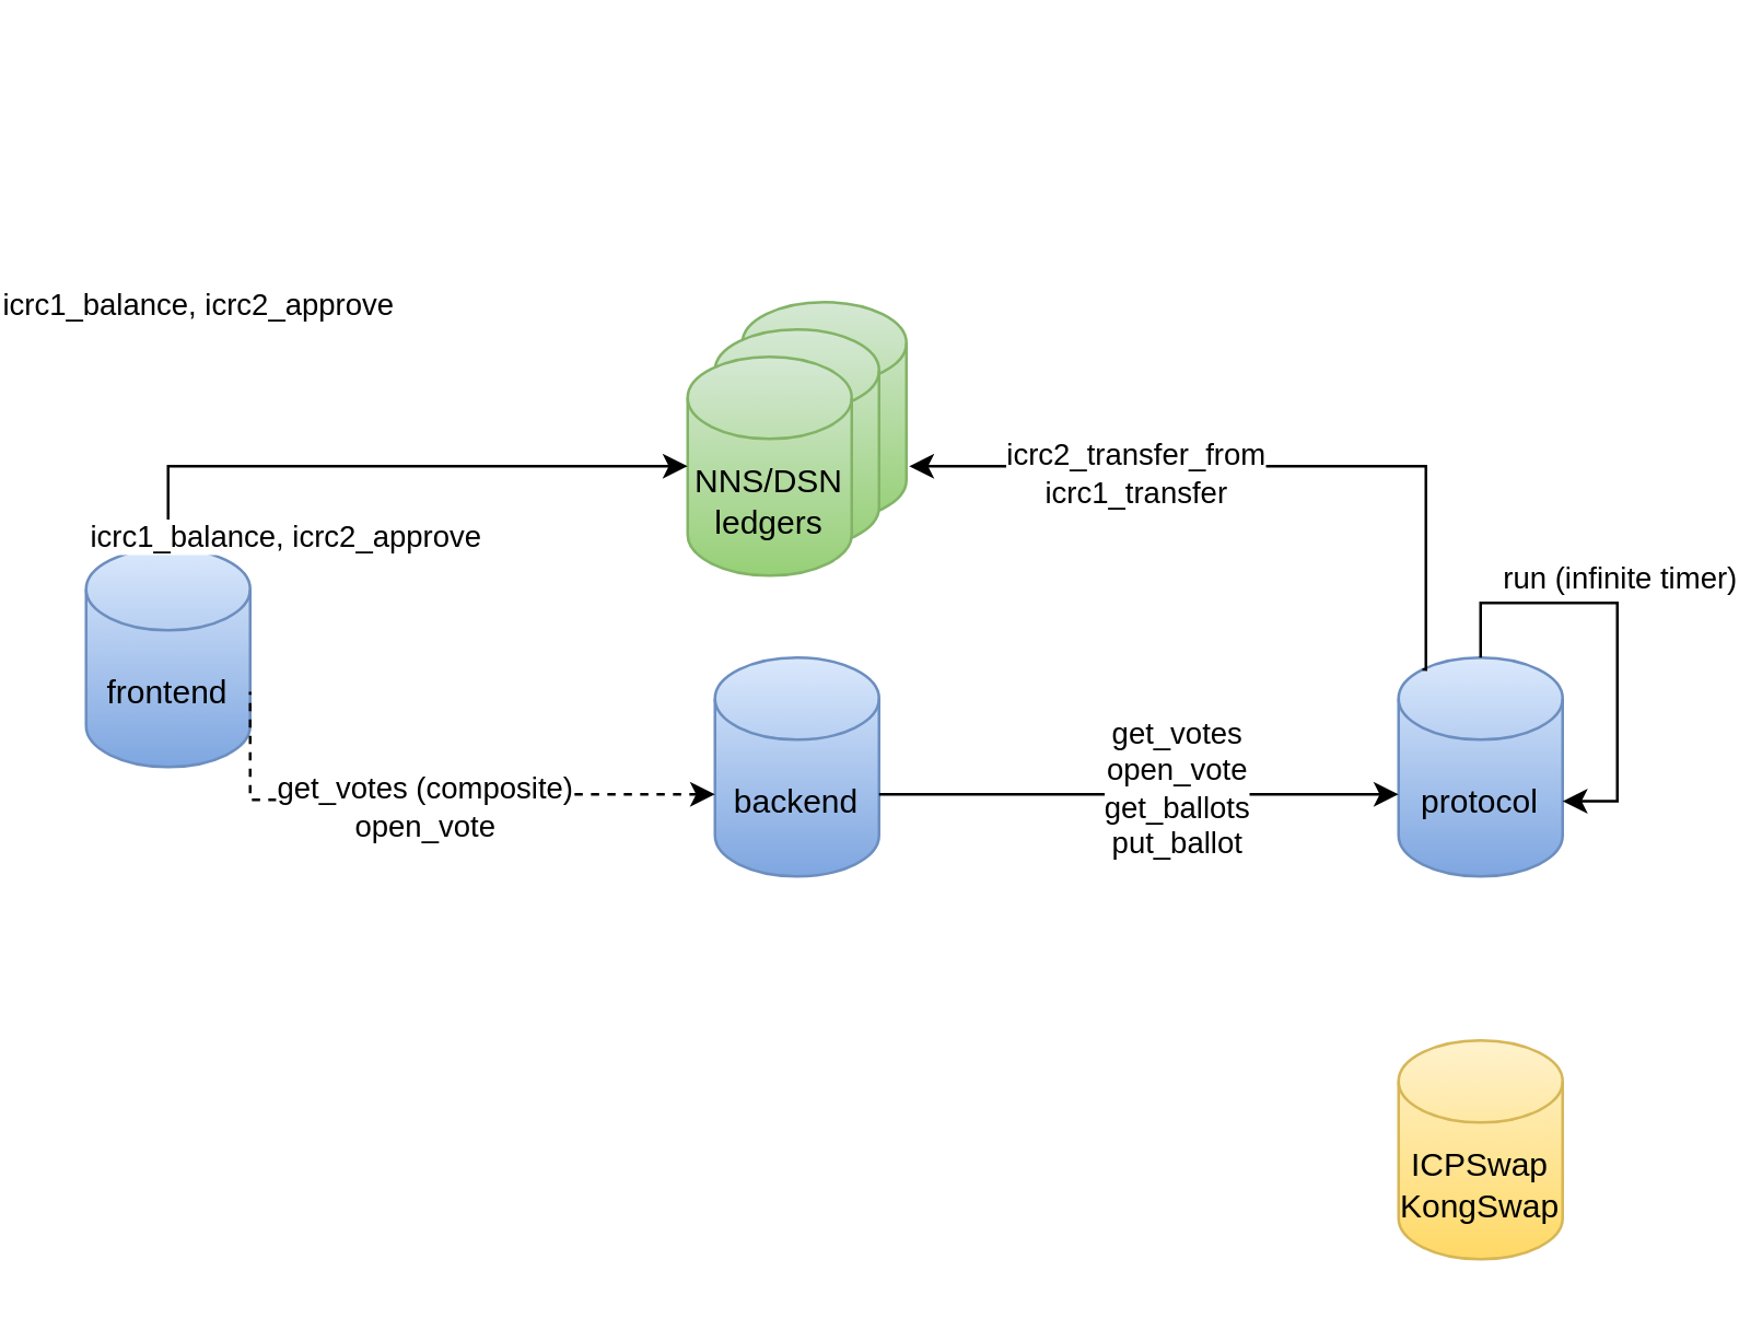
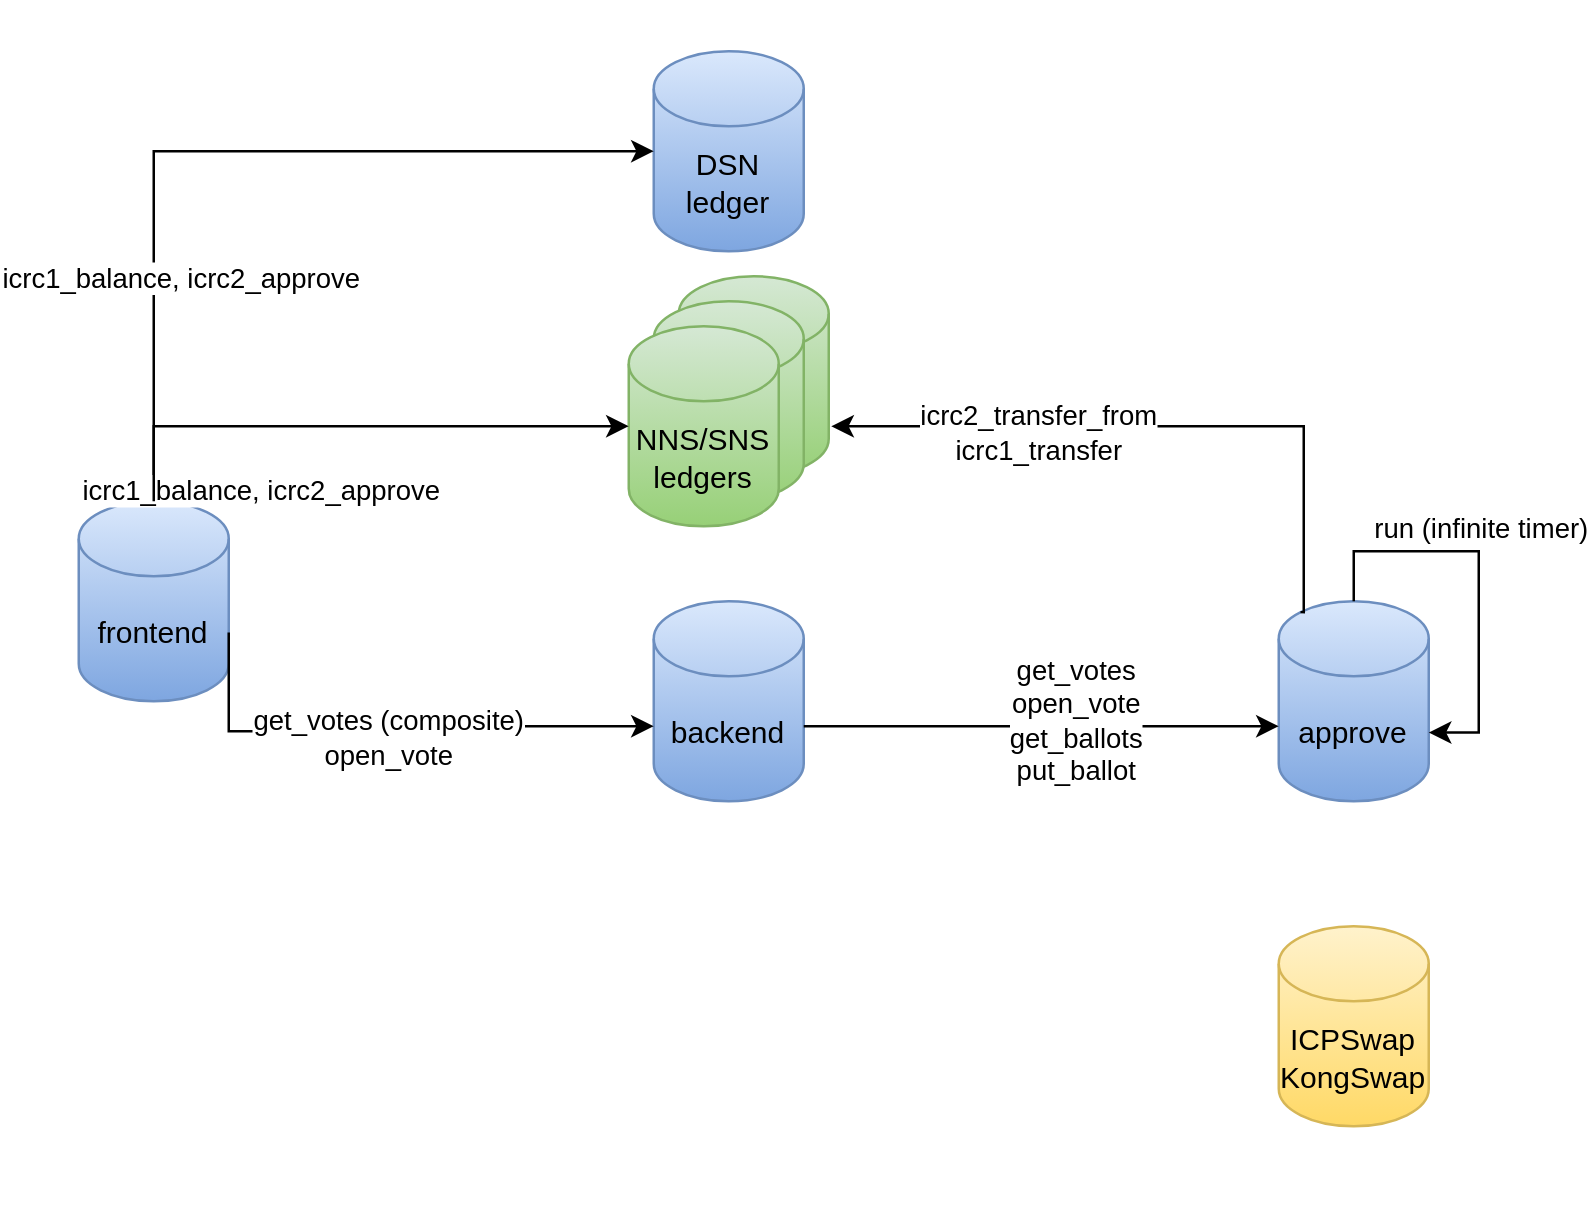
+ <mxCell id="15" style="edgeStyle=orthogonalEdgeStyle;rounded=0;orthogonalLoop=1;jettySize=auto;html=1;entryX=0;entryY=0.5;entryDx=0;entryDy=0;entryPerimeter=0;" parent="1" source="8" target="7" edge="1"><mxGeometry relative="1" as="geometry"><Array as="points"><mxPoint x="50" y="60" /></Array></mxGeometry></mxCell>
+ <mxCell id="7" value="DSN&lt;div&gt;ledger&lt;/div&gt;" style="shape=cylinder3;whiteSpace=wrap;html=1;boundedLbl=1;backgroundOutline=1;size=15;fillColor=#dae8fc;strokeColor=#6c8ebf;gradientColor=#7ea6e0;" parent="1" vertex="1"><mxGeometry x="250" y="20" width="60" height="80" as="geometry" /></mxCell>
- <mxCell id="5" value="NNS/DSN&lt;div&gt;ledgers&lt;/div&gt;" style="shape=cylinder3;whiteSpace=wrap;html=1;boundedLbl=1;backgroundOutline=1;size=15;fillColor=#d5e8d4;strokeColor=#82b366;gradientColor=#97d077;" parent="1" vertex="1"><mxGeometry x="240" y="130" width="60" height="80" as="geometry" /></mxCell>
+ <mxCell id="5" value="NNS/SNS&lt;div&gt;ledgers&lt;/div&gt;" style="shape=cylinder3;whiteSpace=wrap;html=1;boundedLbl=1;backgroundOutline=1;size=15;fillColor=#d5e8d4;strokeColor=#82b366;gradientColor=#97d077;" parent="1" vertex="1"><mxGeometry x="240" y="130" width="60" height="80" as="geometry" /></mxCell>
- <mxCell id="9" style="edgeStyle=orthogonalEdgeStyle;rounded=0;orthogonalLoop=1;jettySize=auto;html=1;entryX=1;entryY=0;entryDx=0;entryDy=52.5;entryPerimeter=0;startArrow=classic;startFill=1;endArrow=none;dashed=1;" parent="1" source="6" target="8" edge="1"><mxGeometry relative="1" as="geometry"><Array as="points"><mxPoint x="170" y="290" /><mxPoint x="170" y="292" /></Array></mxGeometry></mxCell>
+ <mxCell id="9" style="edgeStyle=orthogonalEdgeStyle;rounded=0;orthogonalLoop=1;jettySize=auto;html=1;entryX=1;entryY=0;entryDx=0;entryDy=52.5;entryPerimeter=0;startArrow=classic;startFill=1;endArrow=none;" parent="1" source="6" target="8" edge="1"><mxGeometry relative="1" as="geometry"><Array as="points"><mxPoint x="170" y="290" /><mxPoint x="170" y="292" /></Array></mxGeometry></mxCell>
- <mxCell id="4" value="protocol" style="shape=cylinder3;whiteSpace=wrap;html=1;boundedLbl=1;backgroundOutline=1;size=15;fillColor=#dae8fc;strokeColor=#6c8ebf;gradientColor=#7ea6e0;" parent="1" vertex="1"><mxGeometry x="500" y="240" width="60" height="80" as="geometry" /></mxCell>
+ <mxCell id="4" value="approve" style="shape=cylinder3;whiteSpace=wrap;html=1;boundedLbl=1;backgroundOutline=1;size=15;fillColor=#dae8fc;strokeColor=#6c8ebf;gradientColor=#7ea6e0;" parent="1" vertex="1"><mxGeometry x="500" y="240" width="60" height="80" as="geometry" /></mxCell>
- <mxCell id="21" value="ICPSwap&lt;div&gt;KongSwap&lt;/div&gt;" style="shape=cylinder3;whiteSpace=wrap;html=1;boundedLbl=1;backgroundOutline=1;size=15;fillColor=#fff2cc;strokeColor=#d6b656;gradientColor=#ffd966;" vertex="1" parent="1"><mxGeometry x="500" y="380" width="60" height="80" as="geometry" /></mxCell>
+ <mxCell id="21" value="ICPSwap&lt;div&gt;KongSwap&lt;/div&gt;" style="shape=cylinder3;whiteSpace=wrap;html=1;boundedLbl=1;backgroundOutline=1;size=15;fillColor=#fff2cc;strokeColor=#d6b656;gradientColor=#ffd966;" vertex="1" parent="1"><mxGeometry x="500" y="370" width="60" height="80" as="geometry" /></mxCell>
